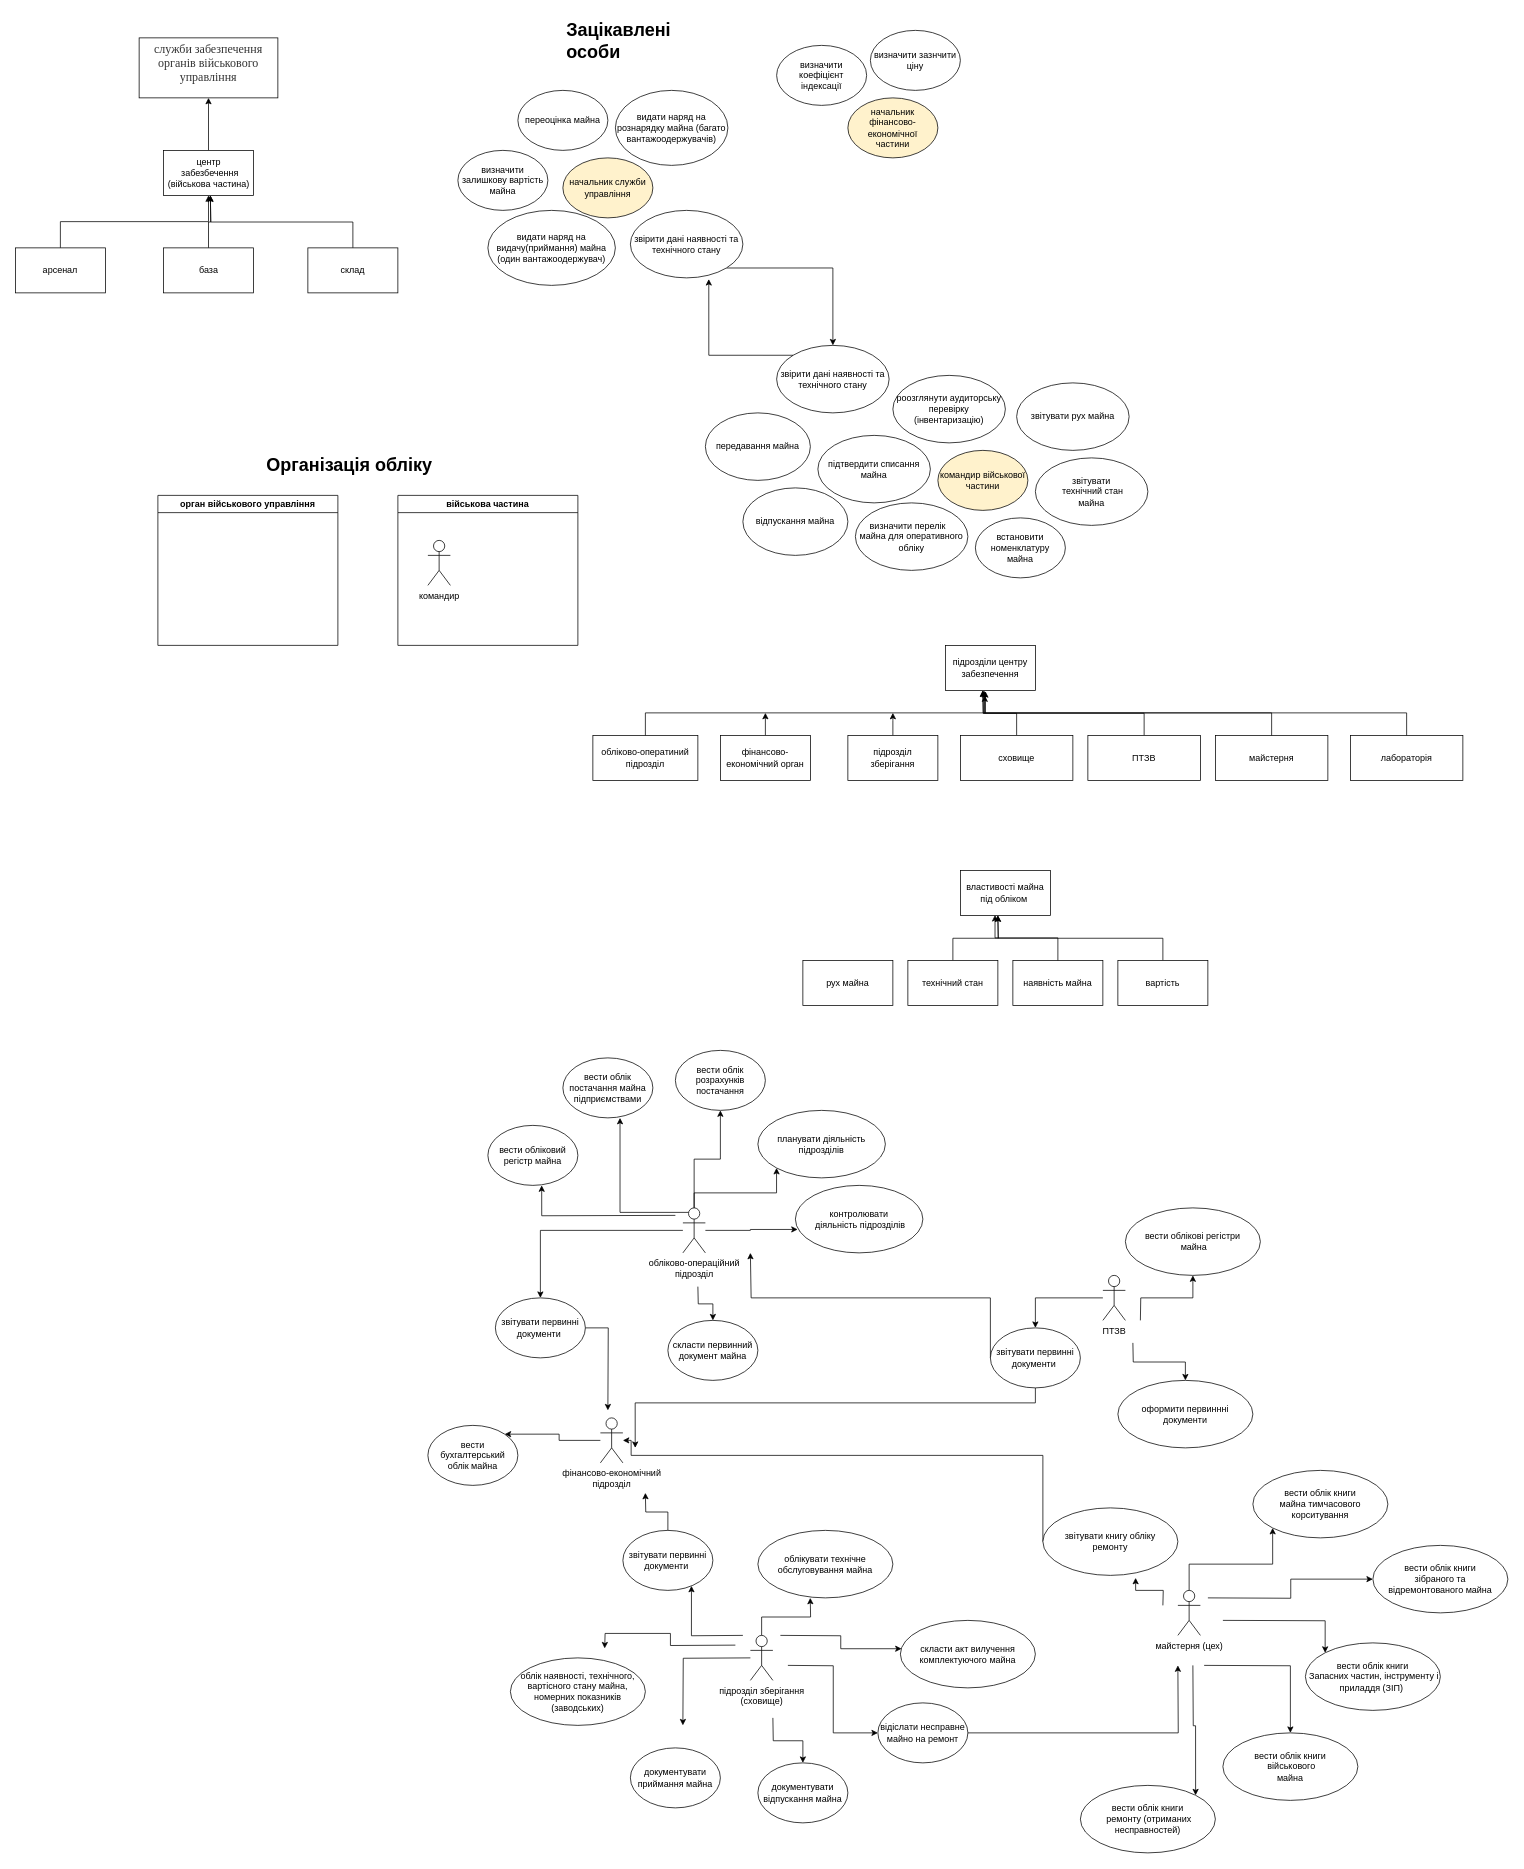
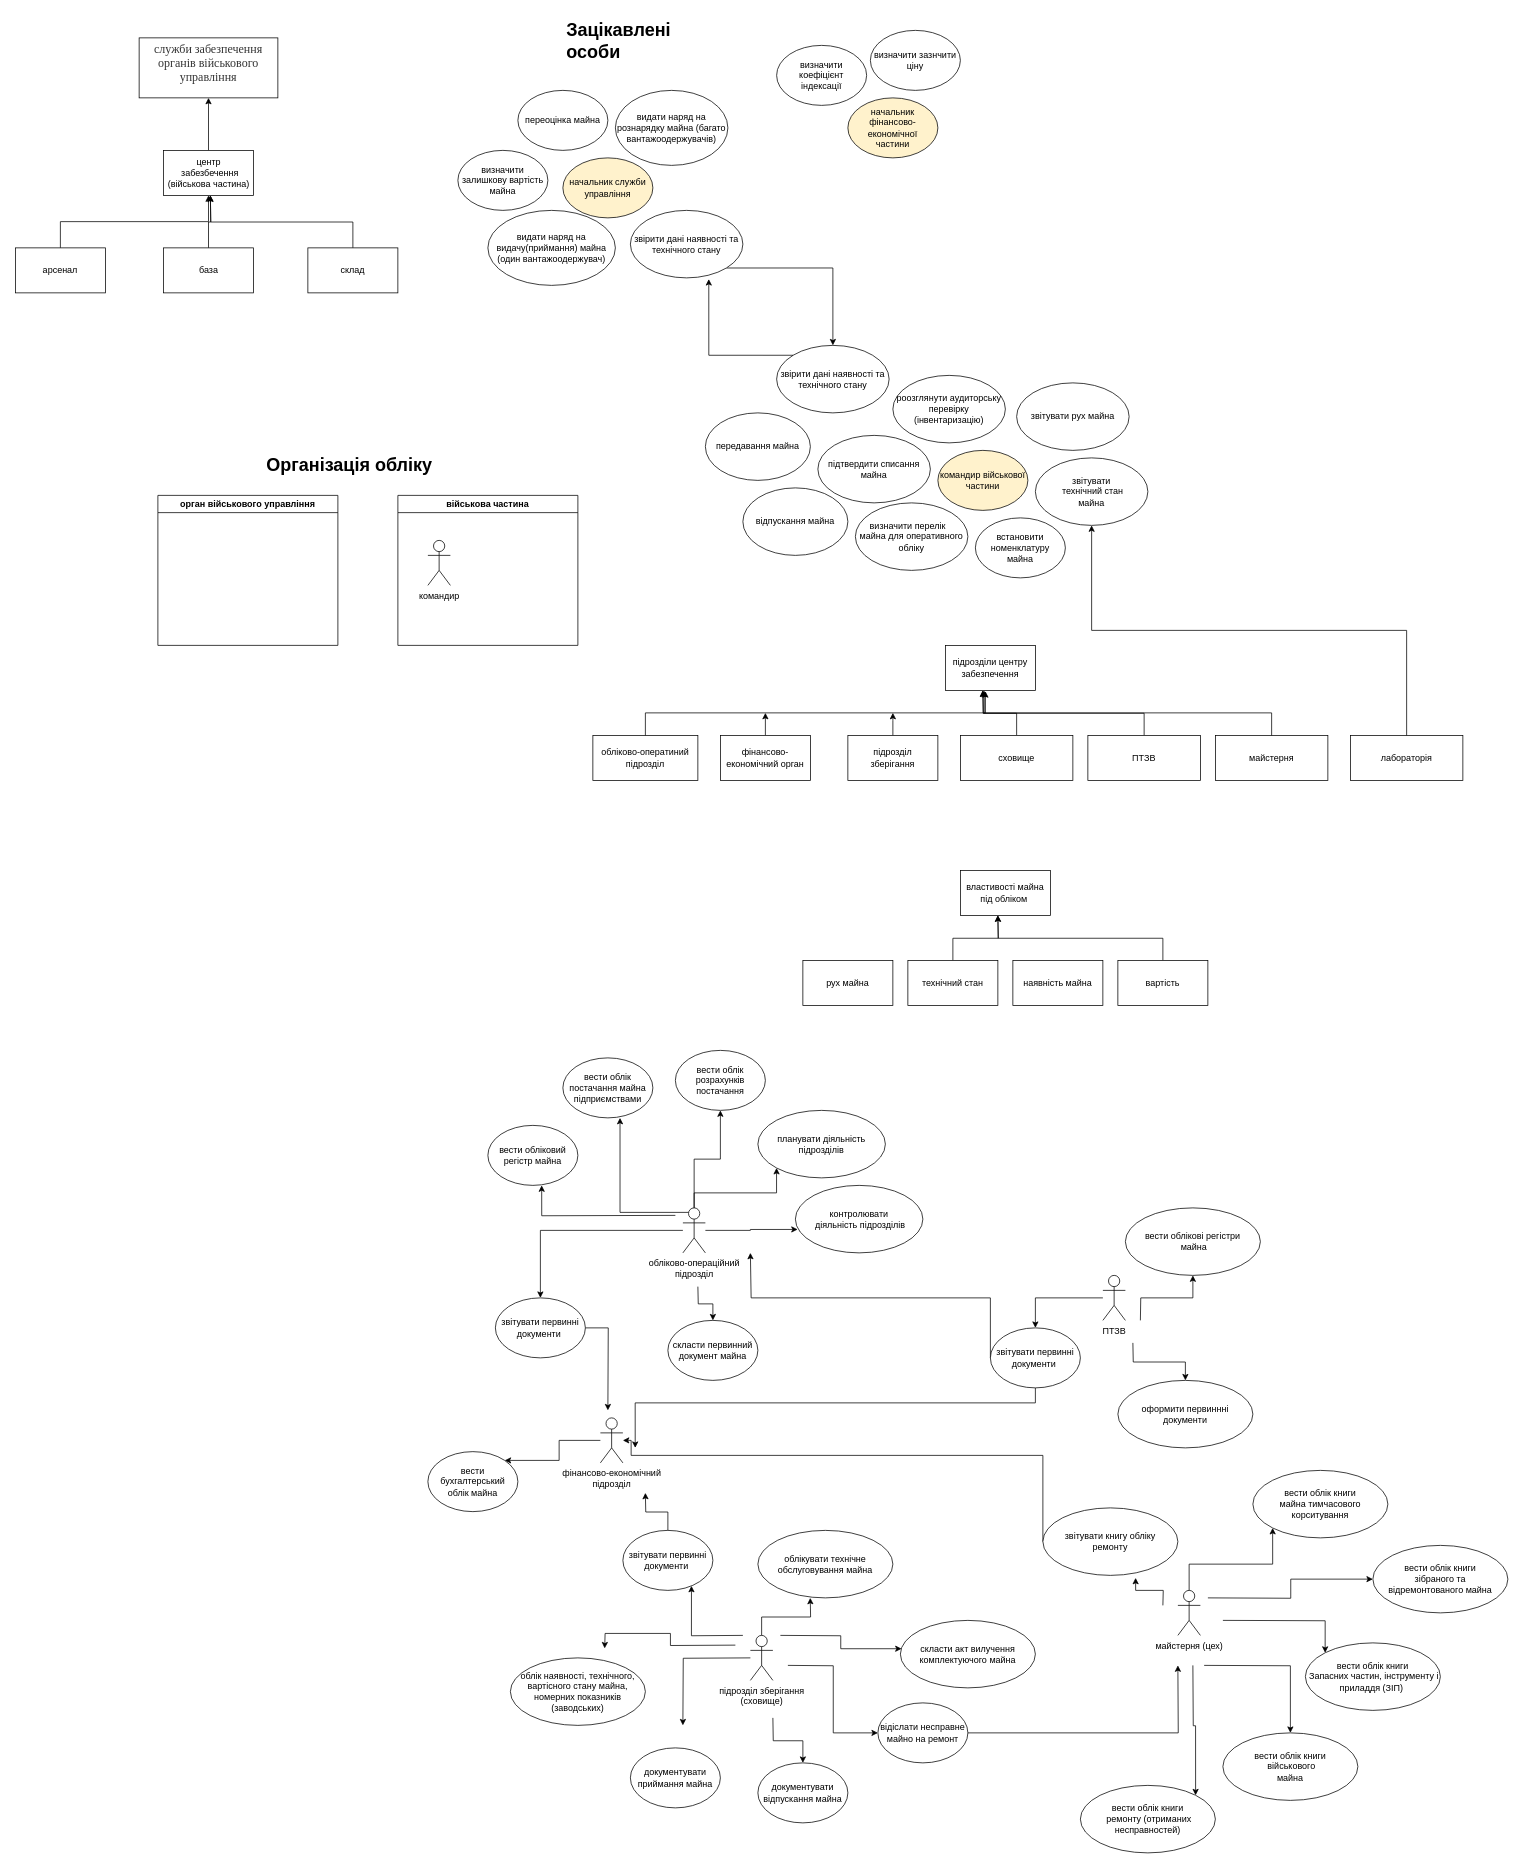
- <mxCell id="51" style="edgeStyle=orthogonalEdgeStyle;rounded=0;orthogonalLoop=1;jettySize=auto;html=1;exitX=0.5;exitY=0;exitDx=0;exitDy=0;entryX=0.438;entryY=1.113;entryDx=0;entryDy=0;entryPerimeter=0;" edge="1" parent="1" source="48" target="37"><mxGeometry relative="1" as="geometry" /></mxCell>
+ <mxCell id="51" style="edgeStyle=orthogonalEdgeStyle;rounded=0;orthogonalLoop=1;jettySize=auto;html=1;exitX=0.5;exitY=0;exitDx=0;exitDy=0;" edge="1" parent="1" source="48" target="25"><mxGeometry relative="1" as="geometry" /></mxCell>
- <mxCell id="65" style="edgeStyle=orthogonalEdgeStyle;rounded=0;orthogonalLoop=1;jettySize=auto;html=1;entryX=0.385;entryY=0.993;entryDx=0;entryDy=0;entryPerimeter=0;" edge="1" parent="1" source="62" target="58"><mxGeometry relative="1" as="geometry" /></mxCell>
- <mxCell id="78" value="вести бухгалтерський &lt;br&gt;облік майна" style="ellipse;whiteSpace=wrap;html=1;" vertex="1" parent="1"><mxGeometry x="570" y="1900" width="120" height="80" as="geometry" /></mxCell>
+ <mxCell id="78" value="вести бухгалтерський &lt;br&gt;облік майна" style="ellipse;whiteSpace=wrap;html=1;" vertex="1" parent="1"><mxGeometry x="570" y="1935" width="120" height="80" as="geometry" /></mxCell>
